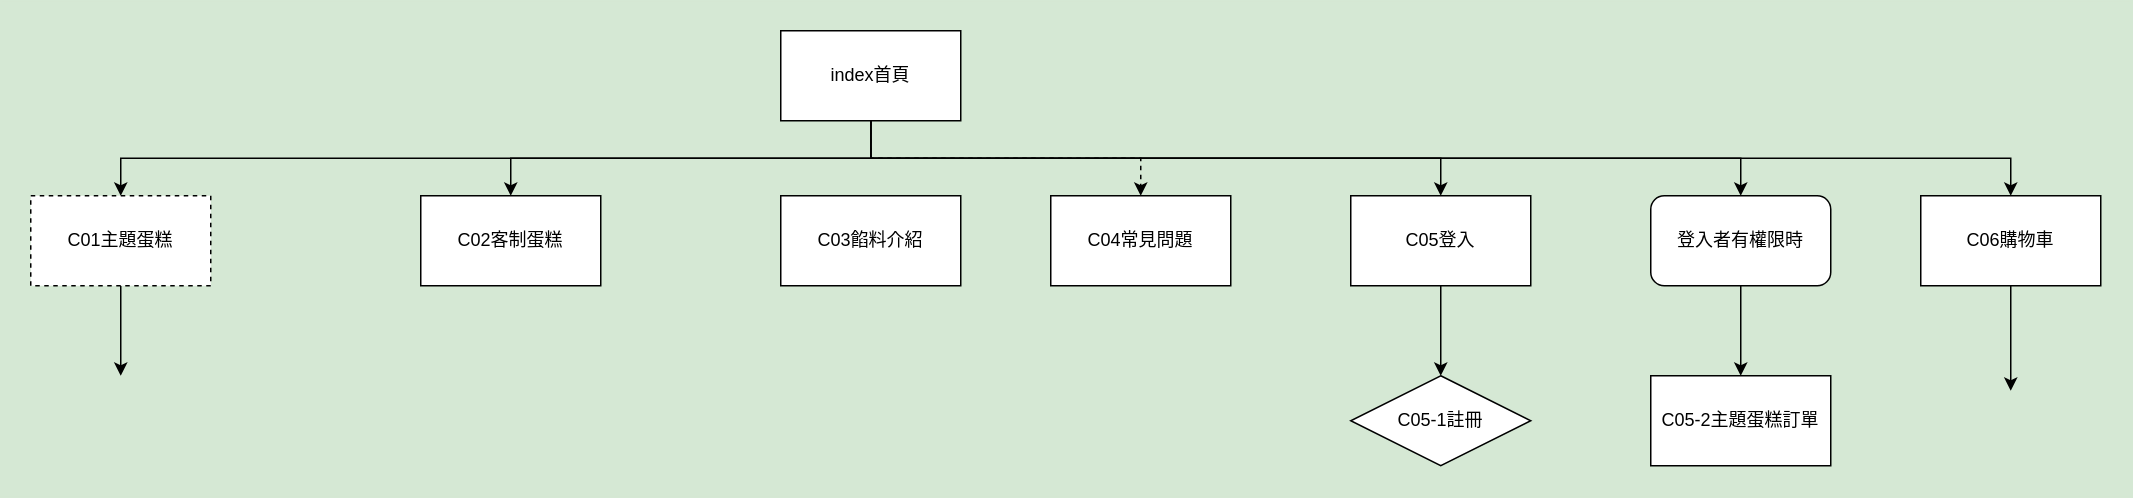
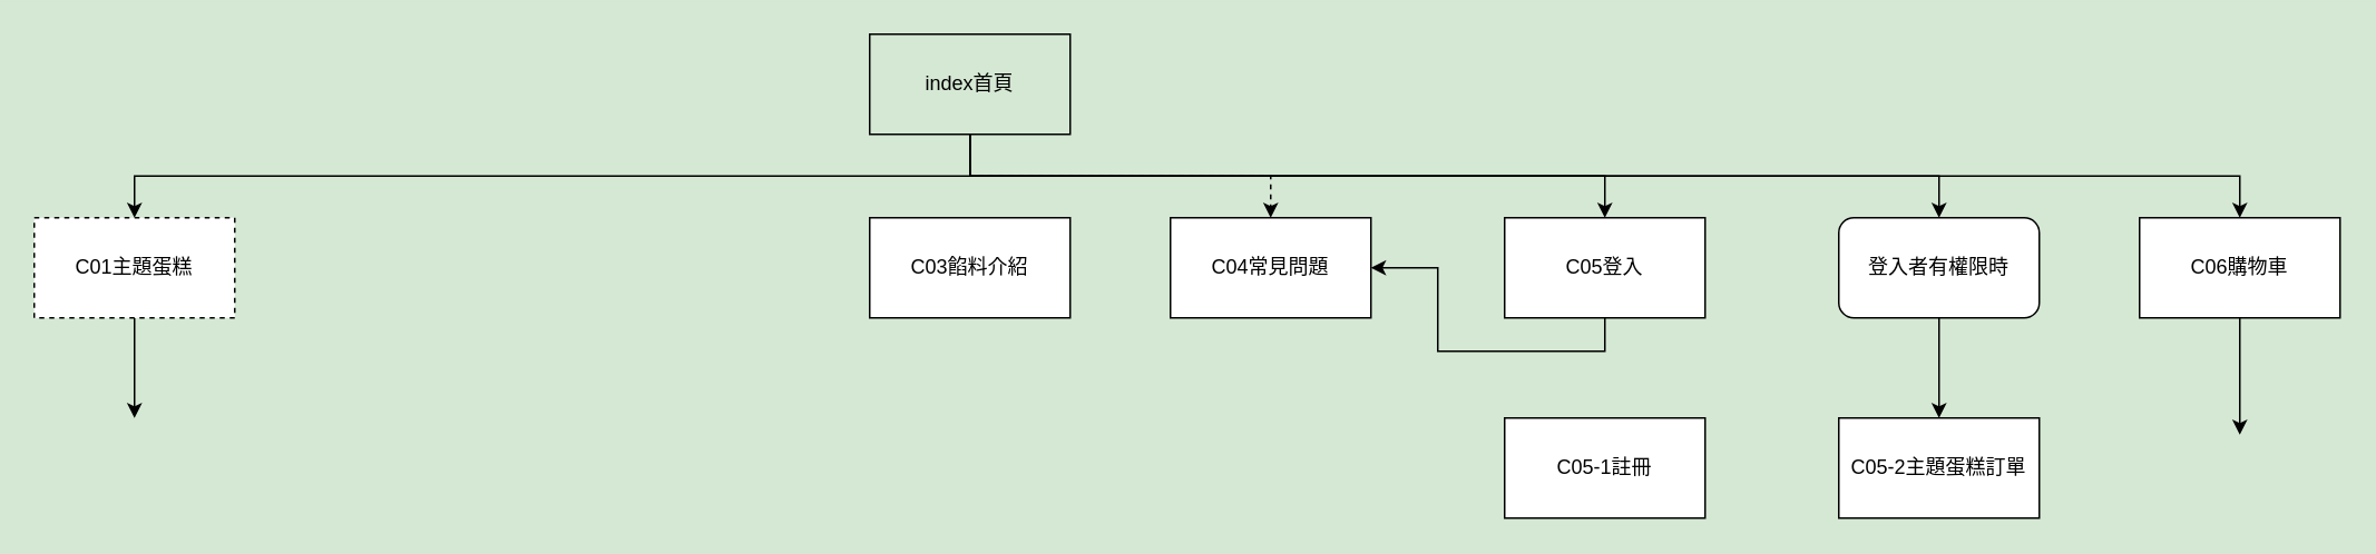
- <mxCell id="8" value="index首頁" style="rounded=0;whiteSpace=wrap;html=1;" parent="1" vertex="1"><mxGeometry x="520" y="20" width="120" height="60" as="geometry" /></mxCell>
+ <mxCell id="8" value="index首頁" style="rounded=0;whiteSpace=wrap;html=1;fillColor=#d5e8d4;" parent="1" vertex="1"><mxGeometry x="520" y="20" width="120" height="60" as="geometry" /></mxCell>
- <mxCell id="6" style="edgeStyle=orthogonalEdgeStyle;rounded=0;orthogonalLoop=1;jettySize=auto;html=1;exitX=0.5;exitY=1;exitDx=0;exitDy=0;entryX=0.5;entryY=0;entryDx=0;entryDy=0;" parent="1" source="8" target="11" edge="1"><mxGeometry relative="1" as="geometry"><mxPoint x="340" y="130" as="targetPoint" /></mxGeometry></mxCell>
- <mxCell id="11" value="C02客制蛋糕" style="rounded=0;whiteSpace=wrap;html=1;" parent="1" vertex="1"><mxGeometry x="280" y="130" width="120" height="60" as="geometry" /></mxCell>
- <mxCell id="14" style="edgeStyle=orthogonalEdgeStyle;rounded=0;orthogonalLoop=1;jettySize=auto;html=1;exitX=0.5;exitY=1;exitDx=0;exitDy=0;" parent="1" source="15" target="18" edge="1"><mxGeometry relative="1" as="geometry" /></mxCell>
+ <mxCell id="14" style="edgeStyle=orthogonalEdgeStyle;rounded=0;orthogonalLoop=1;jettySize=auto;html=1;exitX=0.5;exitY=1;exitDx=0;exitDy=0;" parent="1" source="15" target="13" edge="1"><mxGeometry relative="1" as="geometry" /></mxCell>
- <mxCell id="18" value="C05-1註冊" style="rhombus;whiteSpace=wrap;html=1;" parent="1" vertex="1"><mxGeometry x="900" y="250" width="120" height="60" as="geometry" /></mxCell>
+ <mxCell id="18" value="C05-1註冊" style="rounded=0;whiteSpace=wrap;html=1;" parent="1" vertex="1"><mxGeometry x="900" y="250" width="120" height="60" as="geometry" /></mxCell>
